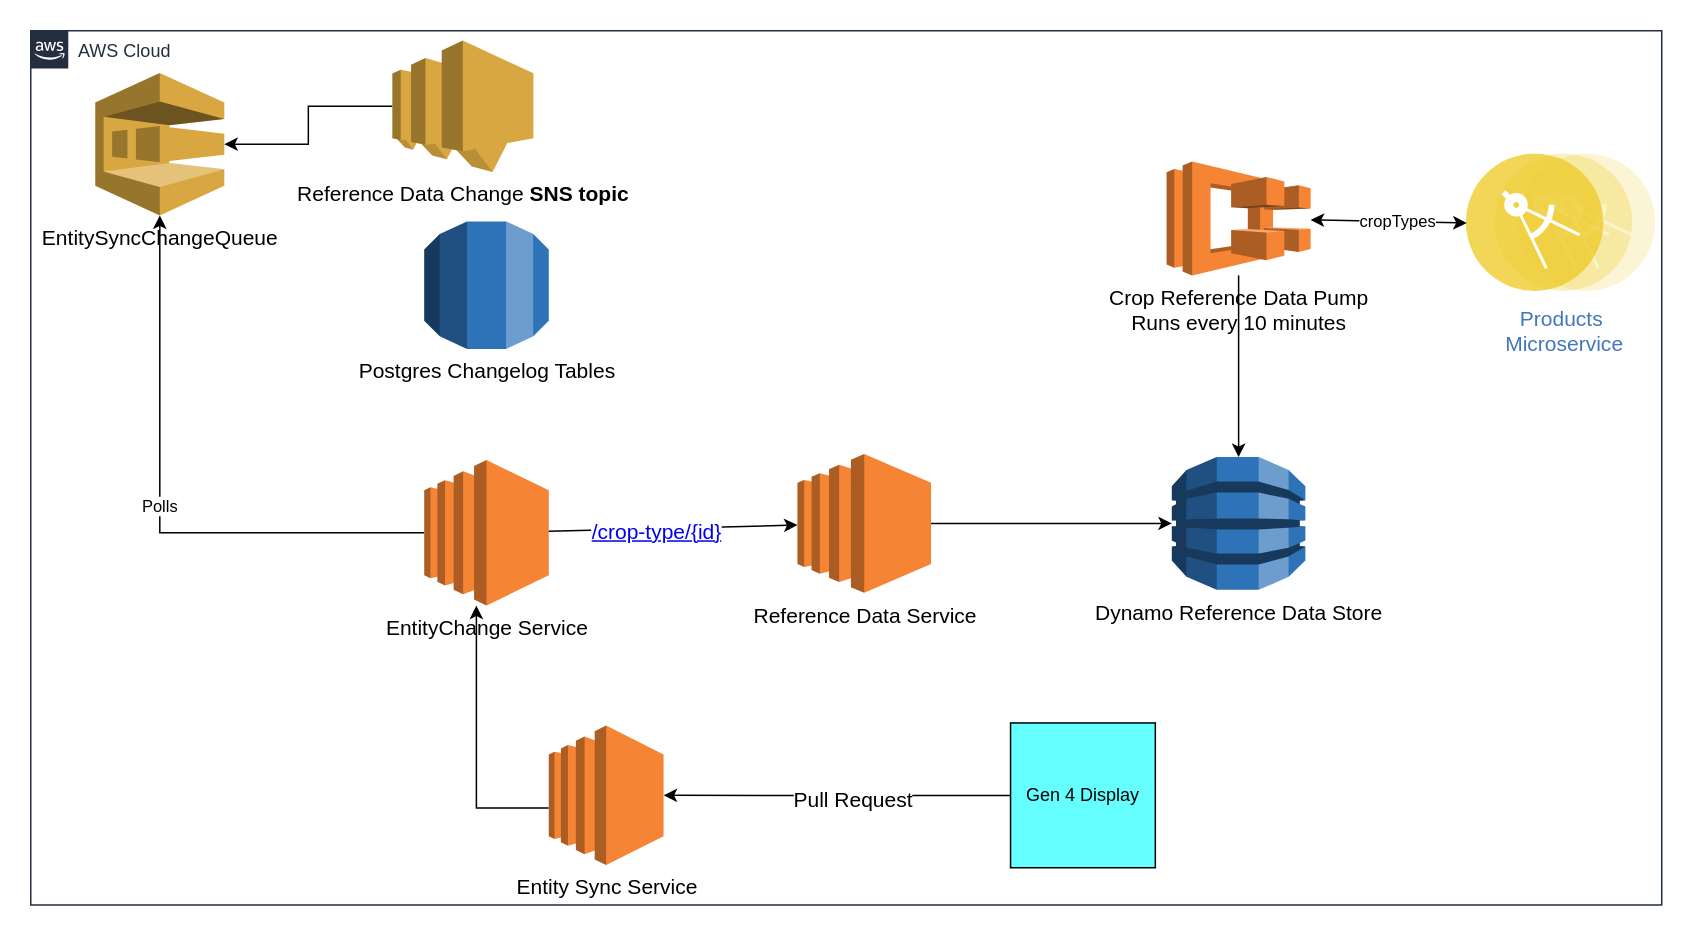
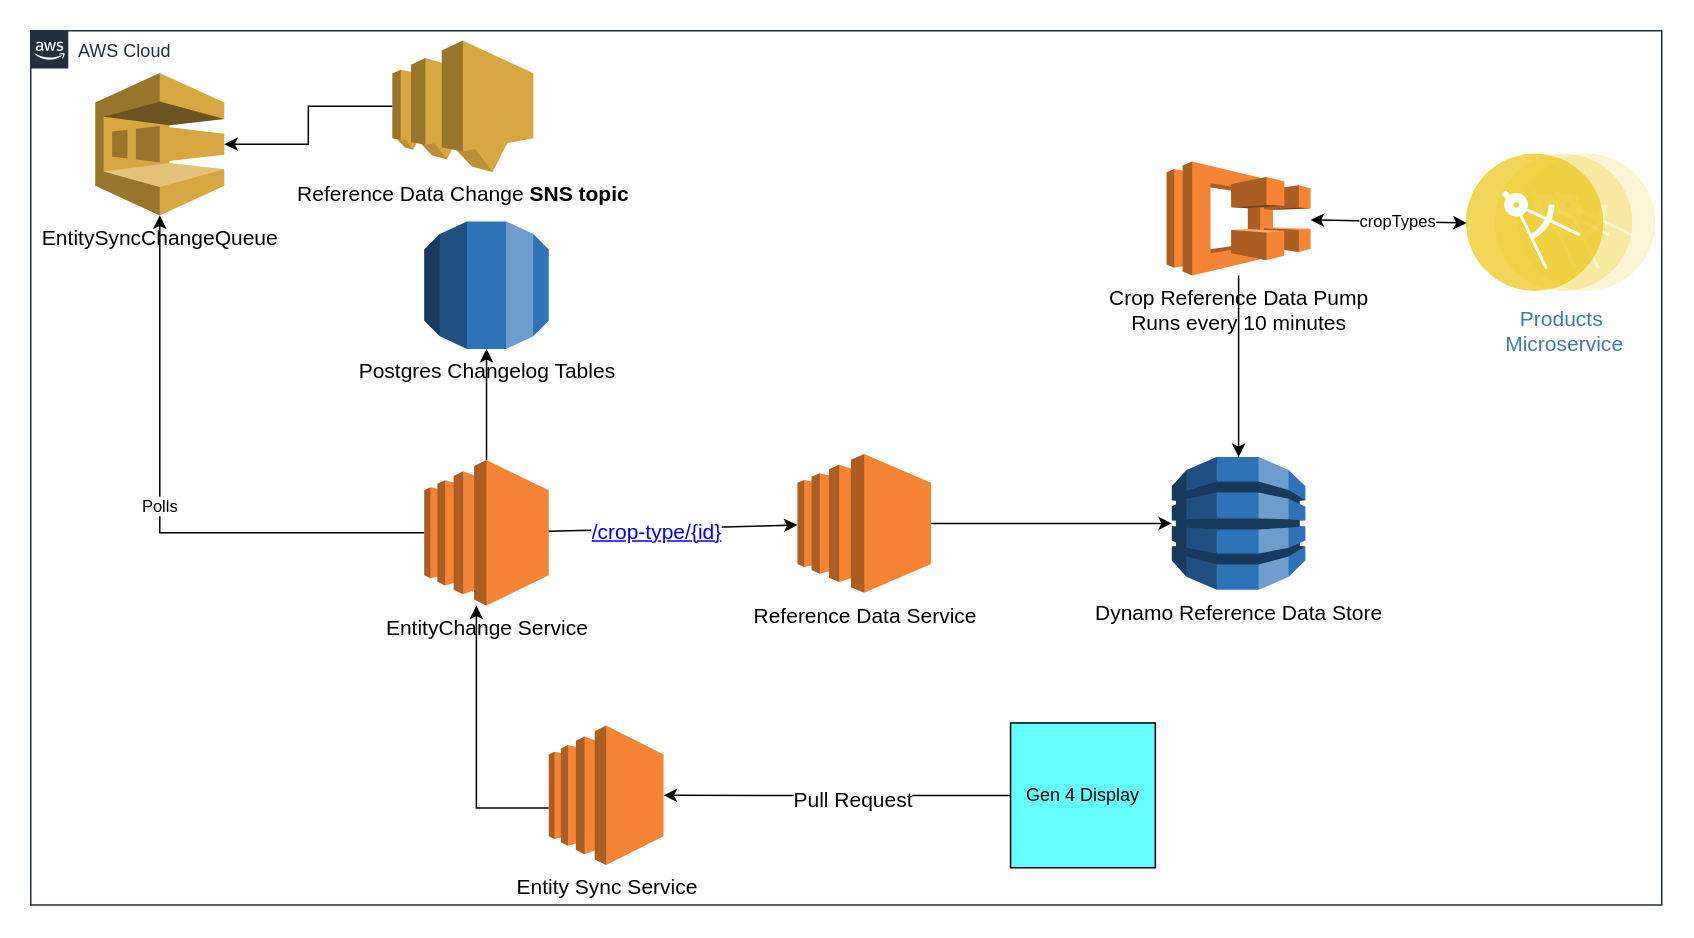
+ <mxCell id="24" value="" style="endArrow=classic;html=1;entryX=0.5;entryY=1;entryDx=0;entryDy=0;entryPerimeter=0;" edge="1" parent="1" source="16" target="6"><mxGeometry width="50" height="50" relative="1" as="geometry"><mxPoint x="298" y="279" as="sourcePoint" /><mxPoint x="348" y="229" as="targetPoint" /></mxGeometry></mxCell>
